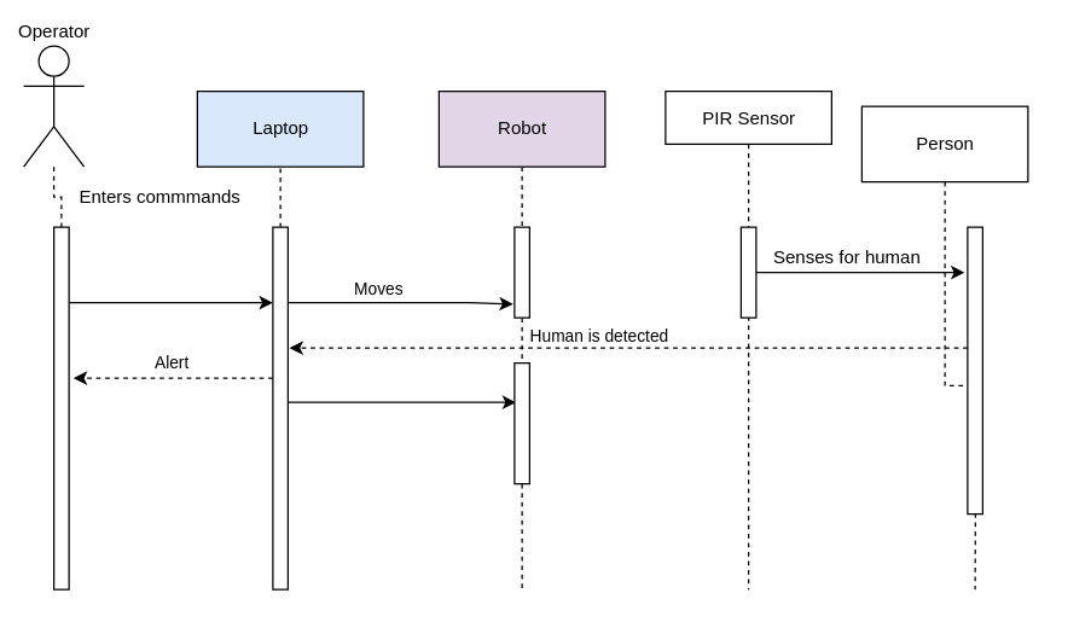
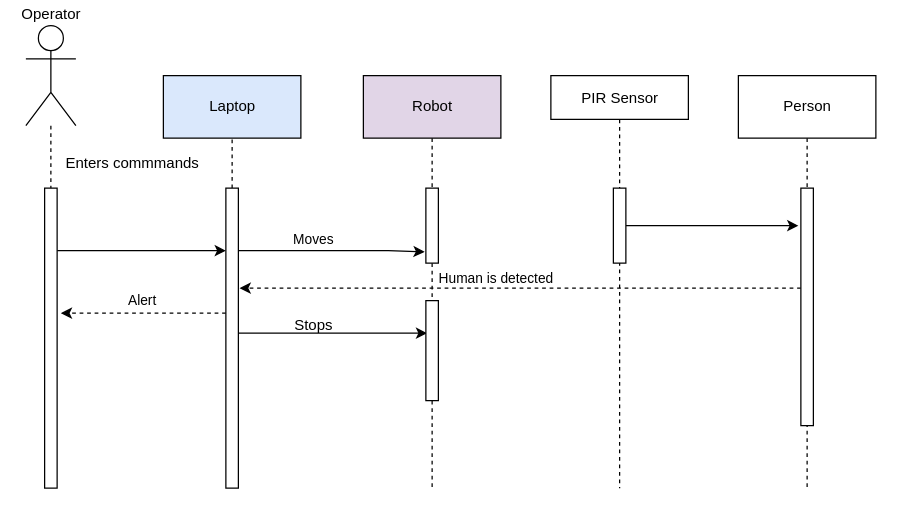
- <mxCell id="3" value="&lt;div&gt;Operator&lt;/div&gt;" style="shape=umlActor;verticalLabelPosition=top;verticalAlign=bottom;html=1;outlineConnect=0;labelPosition=center;align=center;" vertex="1" parent="1"><mxGeometry x="15" y="30" width="40" height="80" as="geometry" /></mxCell>
+ <mxCell id="3" value="&lt;div&gt;Operator&lt;/div&gt;" style="shape=umlActor;verticalLabelPosition=top;verticalAlign=bottom;html=1;outlineConnect=0;labelPosition=center;align=center;" vertex="1" parent="1"><mxGeometry x="20" y="20" width="40" height="80" as="geometry" /></mxCell>
- <mxCell id="25" value="Person" style="html=1;" vertex="1" parent="1"><mxGeometry x="570" y="70" width="110" height="50" as="geometry" /></mxCell>
+ <mxCell id="25" value="Person" style="html=1;" vertex="1" parent="1"><mxGeometry x="590" y="60" width="110" height="50" as="geometry" /></mxCell>
- <mxCell id="31" value="Senses for human" style="text;html=1;align=center;verticalAlign=middle;resizable=0;points=[];autosize=1;" vertex="1" parent="1"><mxGeometry x="505" y="160" width="110" height="20" as="geometry" /></mxCell>
+ <mxCell id="30" value="Stops" style="text;html=1;align=center;verticalAlign=middle;resizable=0;points=[];autosize=1;" vertex="1" parent="1"><mxGeometry x="225" y="250" width="50" height="20" as="geometry" /></mxCell>
